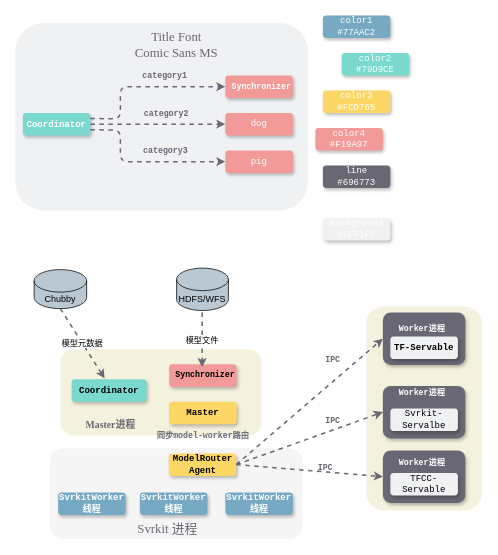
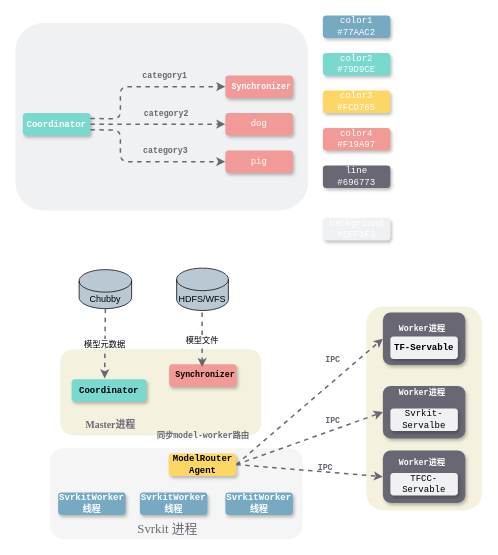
- <mxCell id="23" value="&lt;font face=&quot;Comic Sans MS&quot; style=&quot;font-size: 17px&quot;&gt;&lt;font color=&quot;#696773&quot; style=&quot;font-size: 17px&quot;&gt;Title Font&lt;br&gt;Comic Sans MS&lt;/font&gt;&lt;br&gt;&lt;/font&gt;" style="text;html=1;strokeColor=none;fillColor=none;align=center;verticalAlign=middle;whiteSpace=wrap;rounded=0;" vertex="1" parent="1"><mxGeometry x="160" y="50" width="150" height="20" as="geometry" /></mxCell>
- <mxCell id="18" value="color2&lt;br&gt;#79D9CE" style="rounded=1;whiteSpace=wrap;html=1;fillColor=#79d9ce;strokeColor=none;shadow=1;glass=0;comic=0;gradientColor=none;fontFamily=Courier New;fontColor=#FFFFFF;" vertex="1" parent="1"><mxGeometry x="455" y="70" width="90" height="30" as="geometry" /></mxCell>
+ <mxCell id="18" value="color2&lt;br&gt;#79D9CE" style="rounded=1;whiteSpace=wrap;html=1;fillColor=#79d9ce;strokeColor=none;shadow=1;glass=0;comic=0;gradientColor=none;fontFamily=Courier New;fontColor=#FFFFFF;" vertex="1" parent="1"><mxGeometry x="430" y="70" width="90" height="30" as="geometry" /></mxCell>
- <mxCell id="21" value="color4&lt;br&gt;#F19A97" style="rounded=1;whiteSpace=wrap;html=1;fillColor=#f19a97;strokeColor=none;shadow=1;glass=0;comic=0;gradientColor=none;fontFamily=Courier New;fontColor=#FFFFFF;" vertex="1" parent="1"><mxGeometry x="420" y="170" width="90" height="30" as="geometry" /></mxCell>
+ <mxCell id="21" value="color4&lt;br&gt;#F19A97" style="rounded=1;whiteSpace=wrap;html=1;fillColor=#f19a97;strokeColor=none;shadow=1;glass=0;comic=0;gradientColor=none;fontFamily=Courier New;fontColor=#FFFFFF;" vertex="1" parent="1"><mxGeometry x="430" y="170" width="90" height="30" as="geometry" /></mxCell>
- <mxCell id="46" value="&lt;font color=&quot;#000000&quot;&gt;Chubby&lt;/font&gt;" style="shape=cylinder3;whiteSpace=wrap;html=1;boundedLbl=1;backgroundOutline=1;size=15;fillColor=#bac8d3;" vertex="1" parent="1"><mxGeometry x="45" y="359" width="70" height="52" as="geometry" /></mxCell>
+ <mxCell id="46" value="&lt;font color=&quot;#000000&quot;&gt;Chubby&lt;/font&gt;" style="shape=cylinder3;whiteSpace=wrap;html=1;boundedLbl=1;backgroundOutline=1;size=15;fillColor=#bac8d3;" vertex="1" parent="1"><mxGeometry x="105" y="359" width="70" height="52" as="geometry" /></mxCell>
- <mxCell id="26" value="&lt;font color=&quot;#000000&quot;&gt;&lt;b&gt;Master&lt;/b&gt;&lt;/font&gt;" style="rounded=1;whiteSpace=wrap;html=1;fillColor=#fcd765;strokeColor=none;shadow=1;glass=0;comic=0;gradientColor=none;fontFamily=Courier New;fontColor=#FFFFFF;" vertex="1" parent="1"><mxGeometry x="225" y="535" width="90" height="30" as="geometry" /></mxCell>
